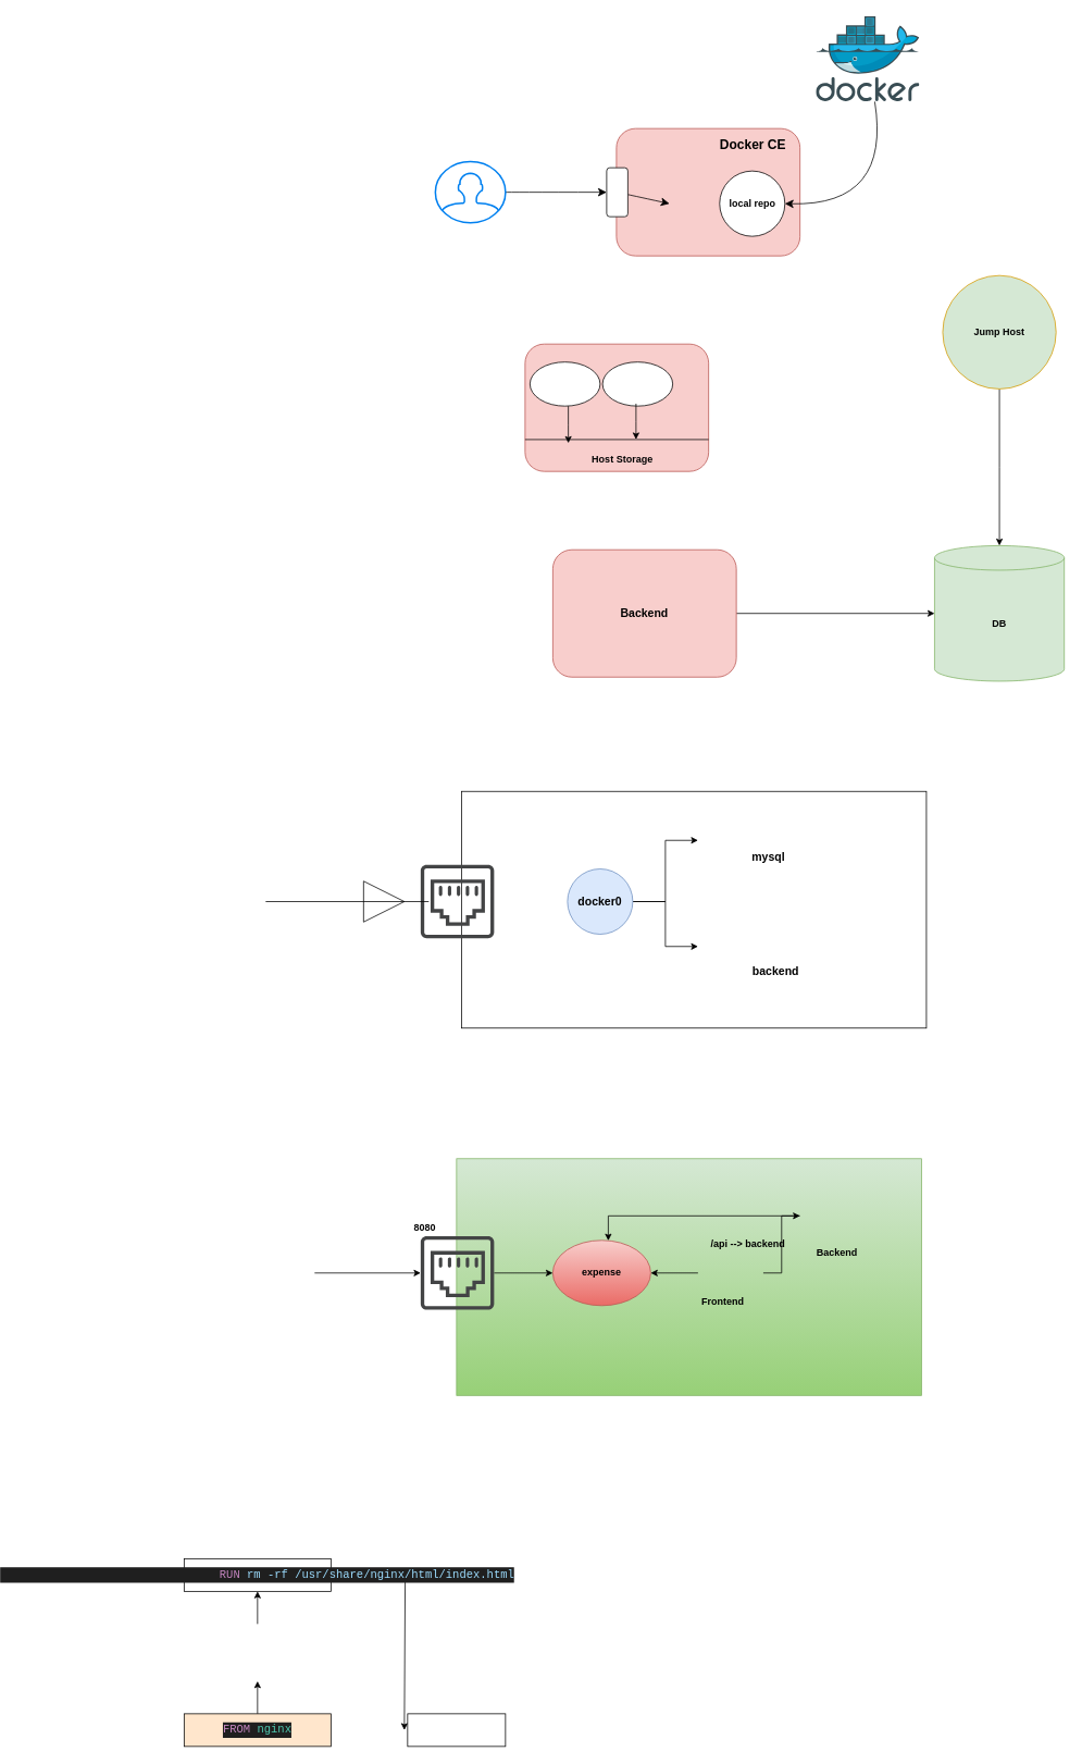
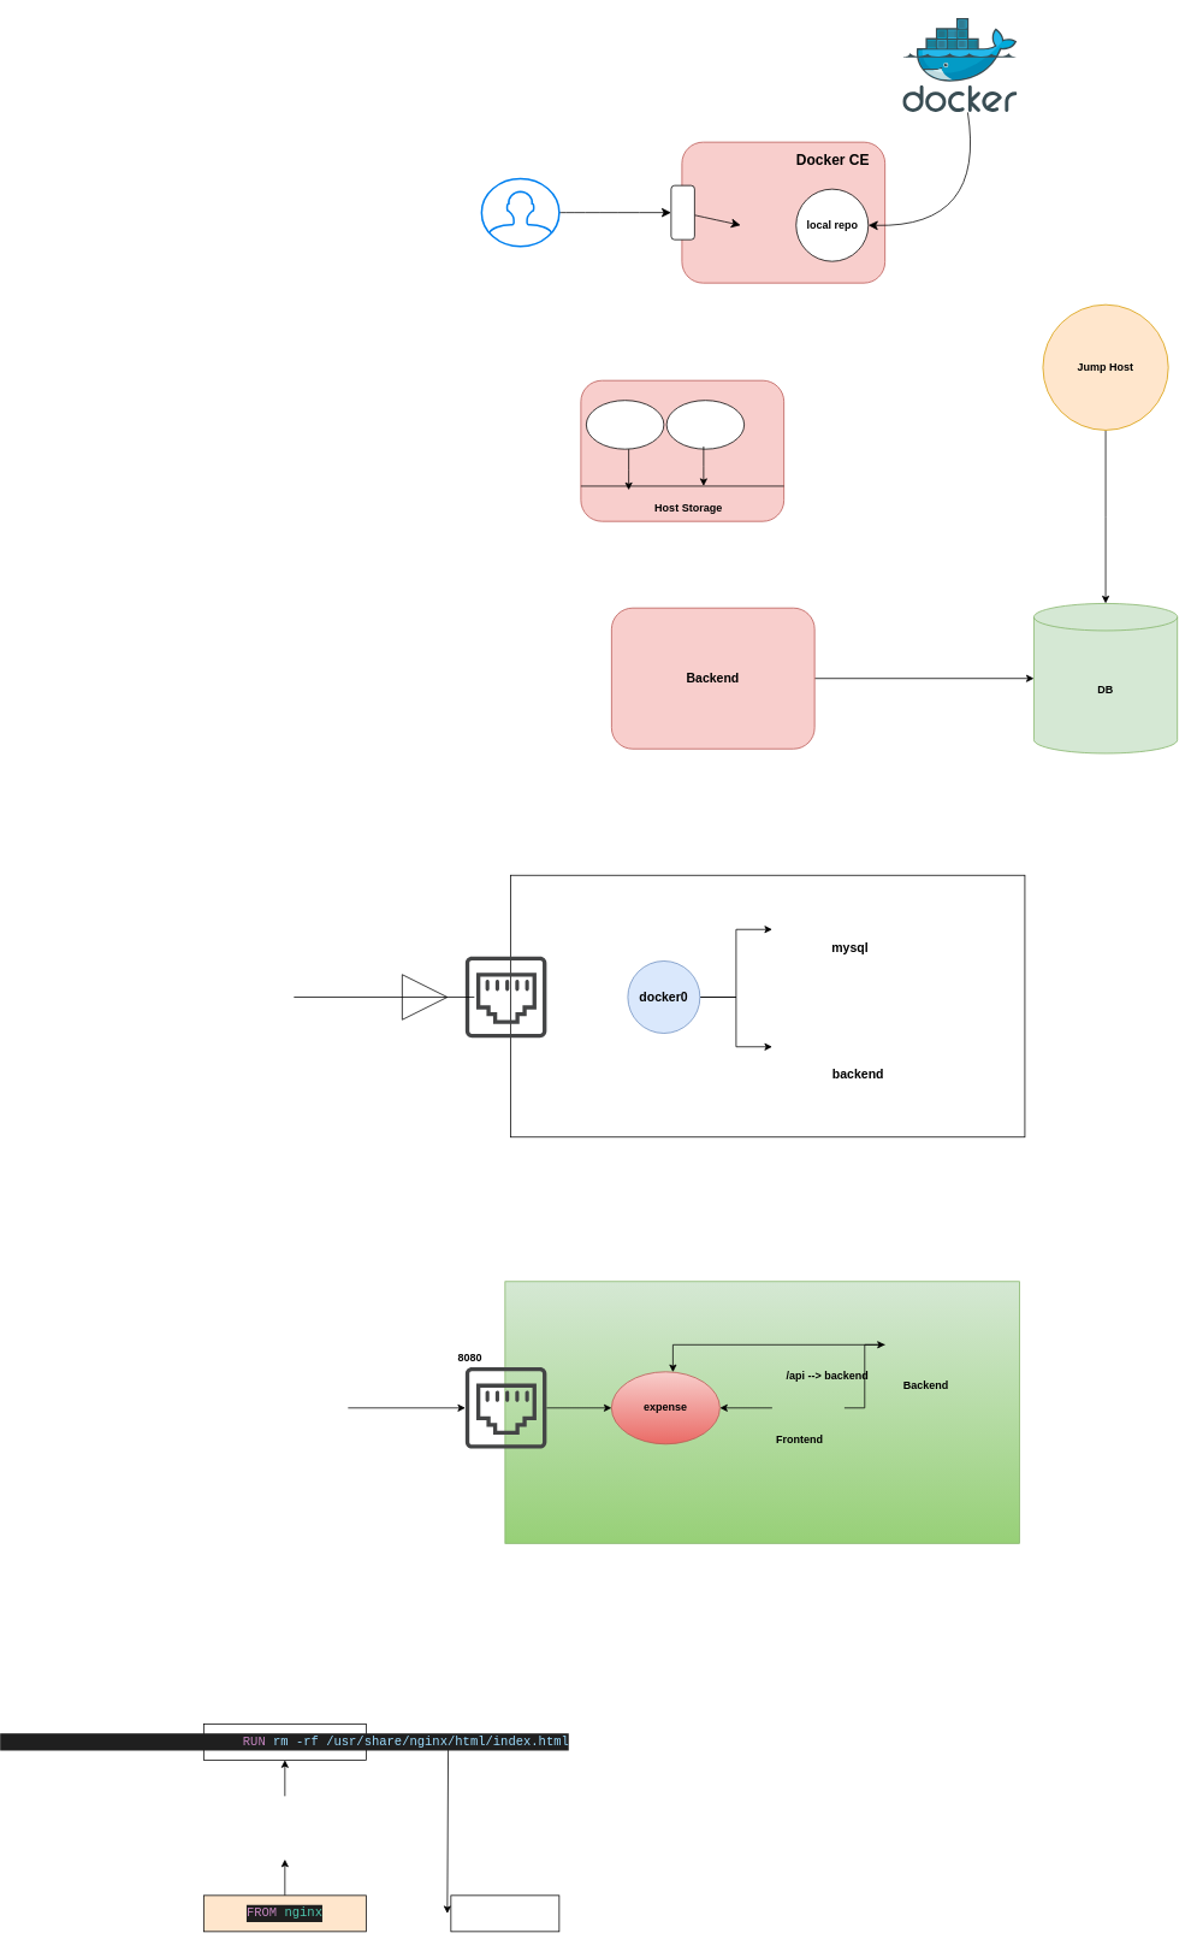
- <mxCell id="25" value="&lt;b&gt;Jump Host&lt;/b&gt;" style="ellipse;whiteSpace=wrap;html=1;aspect=fixed;fillColor=#d5e8d4;strokeColor=#d79b00;" parent="1" vertex="1"><mxGeometry x="950" y="337" width="139" height="139" as="geometry" /></mxCell>
+ <mxCell id="25" value="&lt;b&gt;Jump Host&lt;/b&gt;" style="ellipse;whiteSpace=wrap;html=1;aspect=fixed;fillColor=#ffe6cc;strokeColor=#d79b00;" parent="1" vertex="1"><mxGeometry x="950" y="337" width="139" height="139" as="geometry" /></mxCell>
